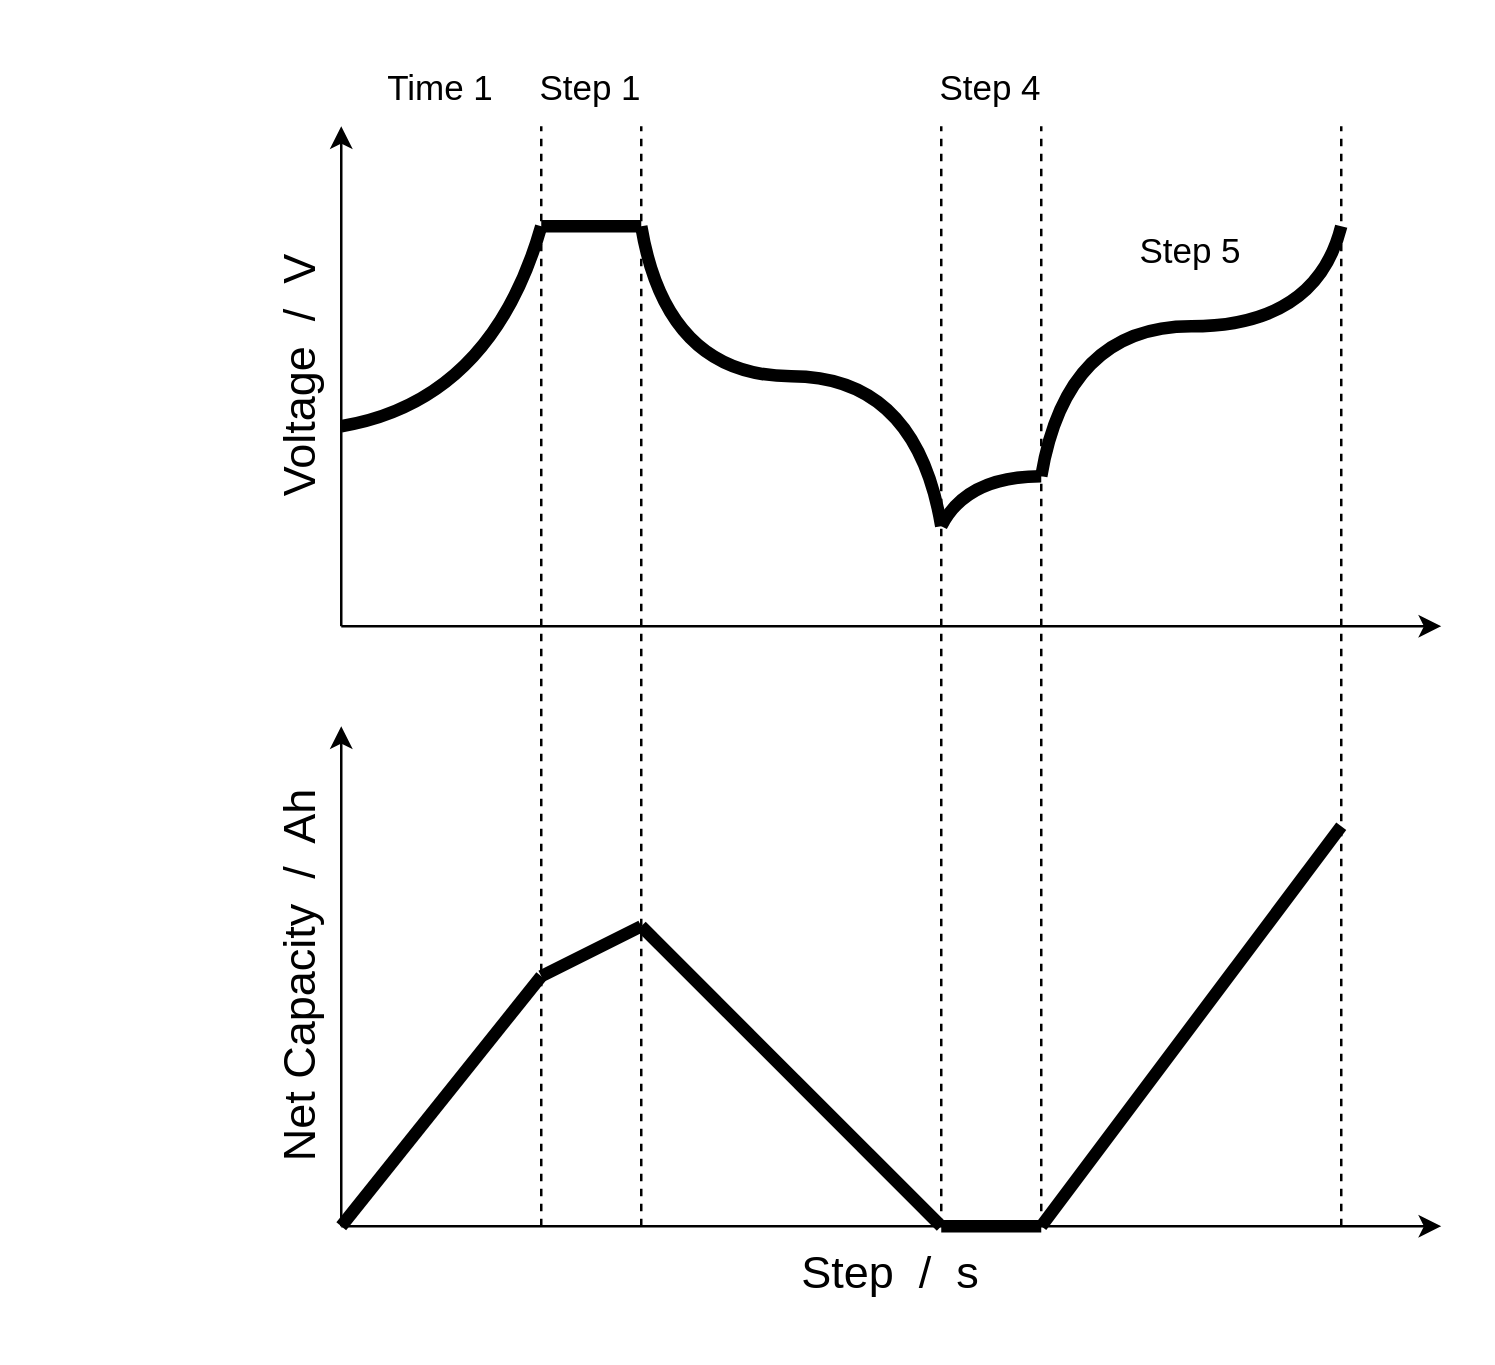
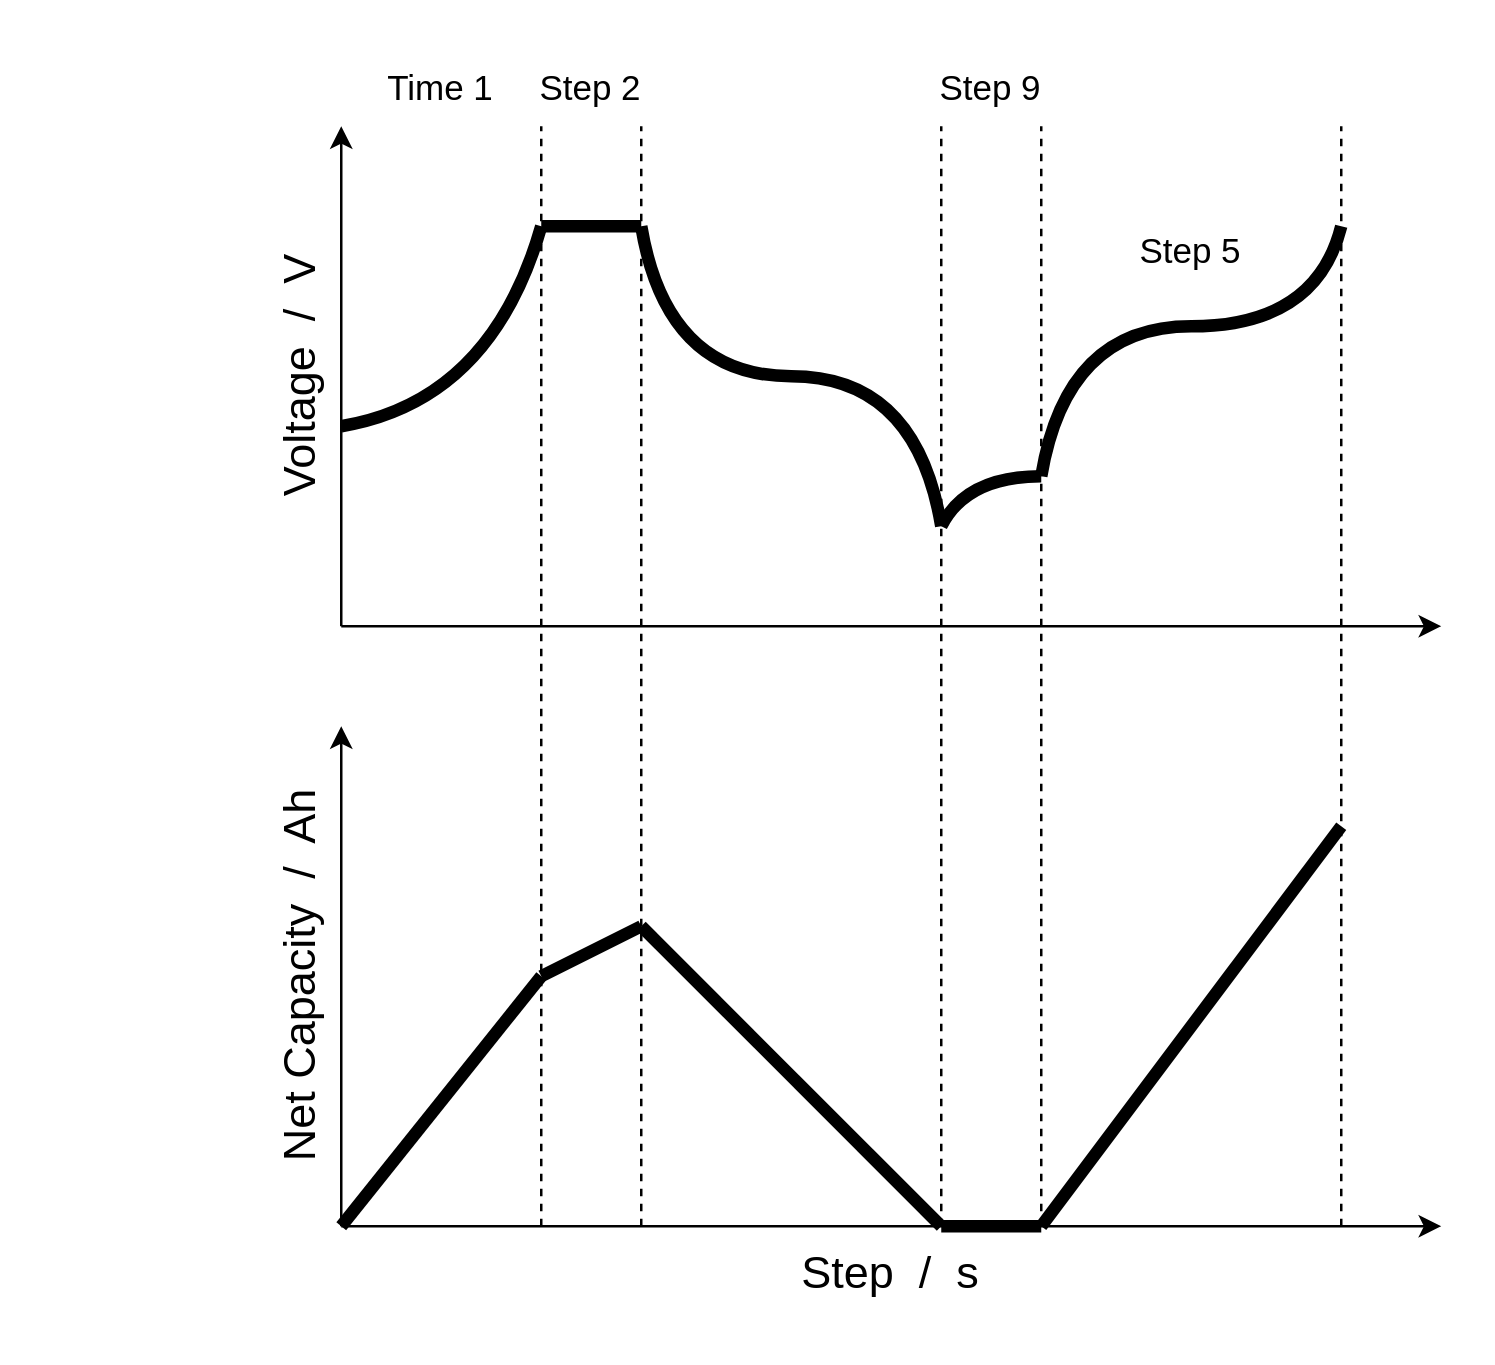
- <mxCell id="15" value="Step 1" style="text;html=1;align=center;verticalAlign=middle;whiteSpace=wrap;rounded=0;strokeWidth=1;fontSize=14;" vertex="1" parent="1"><mxGeometry x="206" y="20" width="60" height="30" as="geometry" /></mxCell>
+ <mxCell id="15" value="Step 2" style="text;html=1;align=center;verticalAlign=middle;whiteSpace=wrap;rounded=0;strokeWidth=1;fontSize=14;" vertex="1" parent="1"><mxGeometry x="206" y="20" width="60" height="30" as="geometry" /></mxCell>
- <mxCell id="16" value="Step 4" style="text;html=1;align=center;verticalAlign=middle;whiteSpace=wrap;rounded=0;strokeWidth=1;fontSize=14;" vertex="1" parent="1"><mxGeometry x="366" y="20" width="60" height="30" as="geometry" /></mxCell>
+ <mxCell id="16" value="Step 9" style="text;html=1;align=center;verticalAlign=middle;whiteSpace=wrap;rounded=0;strokeWidth=1;fontSize=14;" vertex="1" parent="1"><mxGeometry x="366" y="20" width="60" height="30" as="geometry" /></mxCell>
